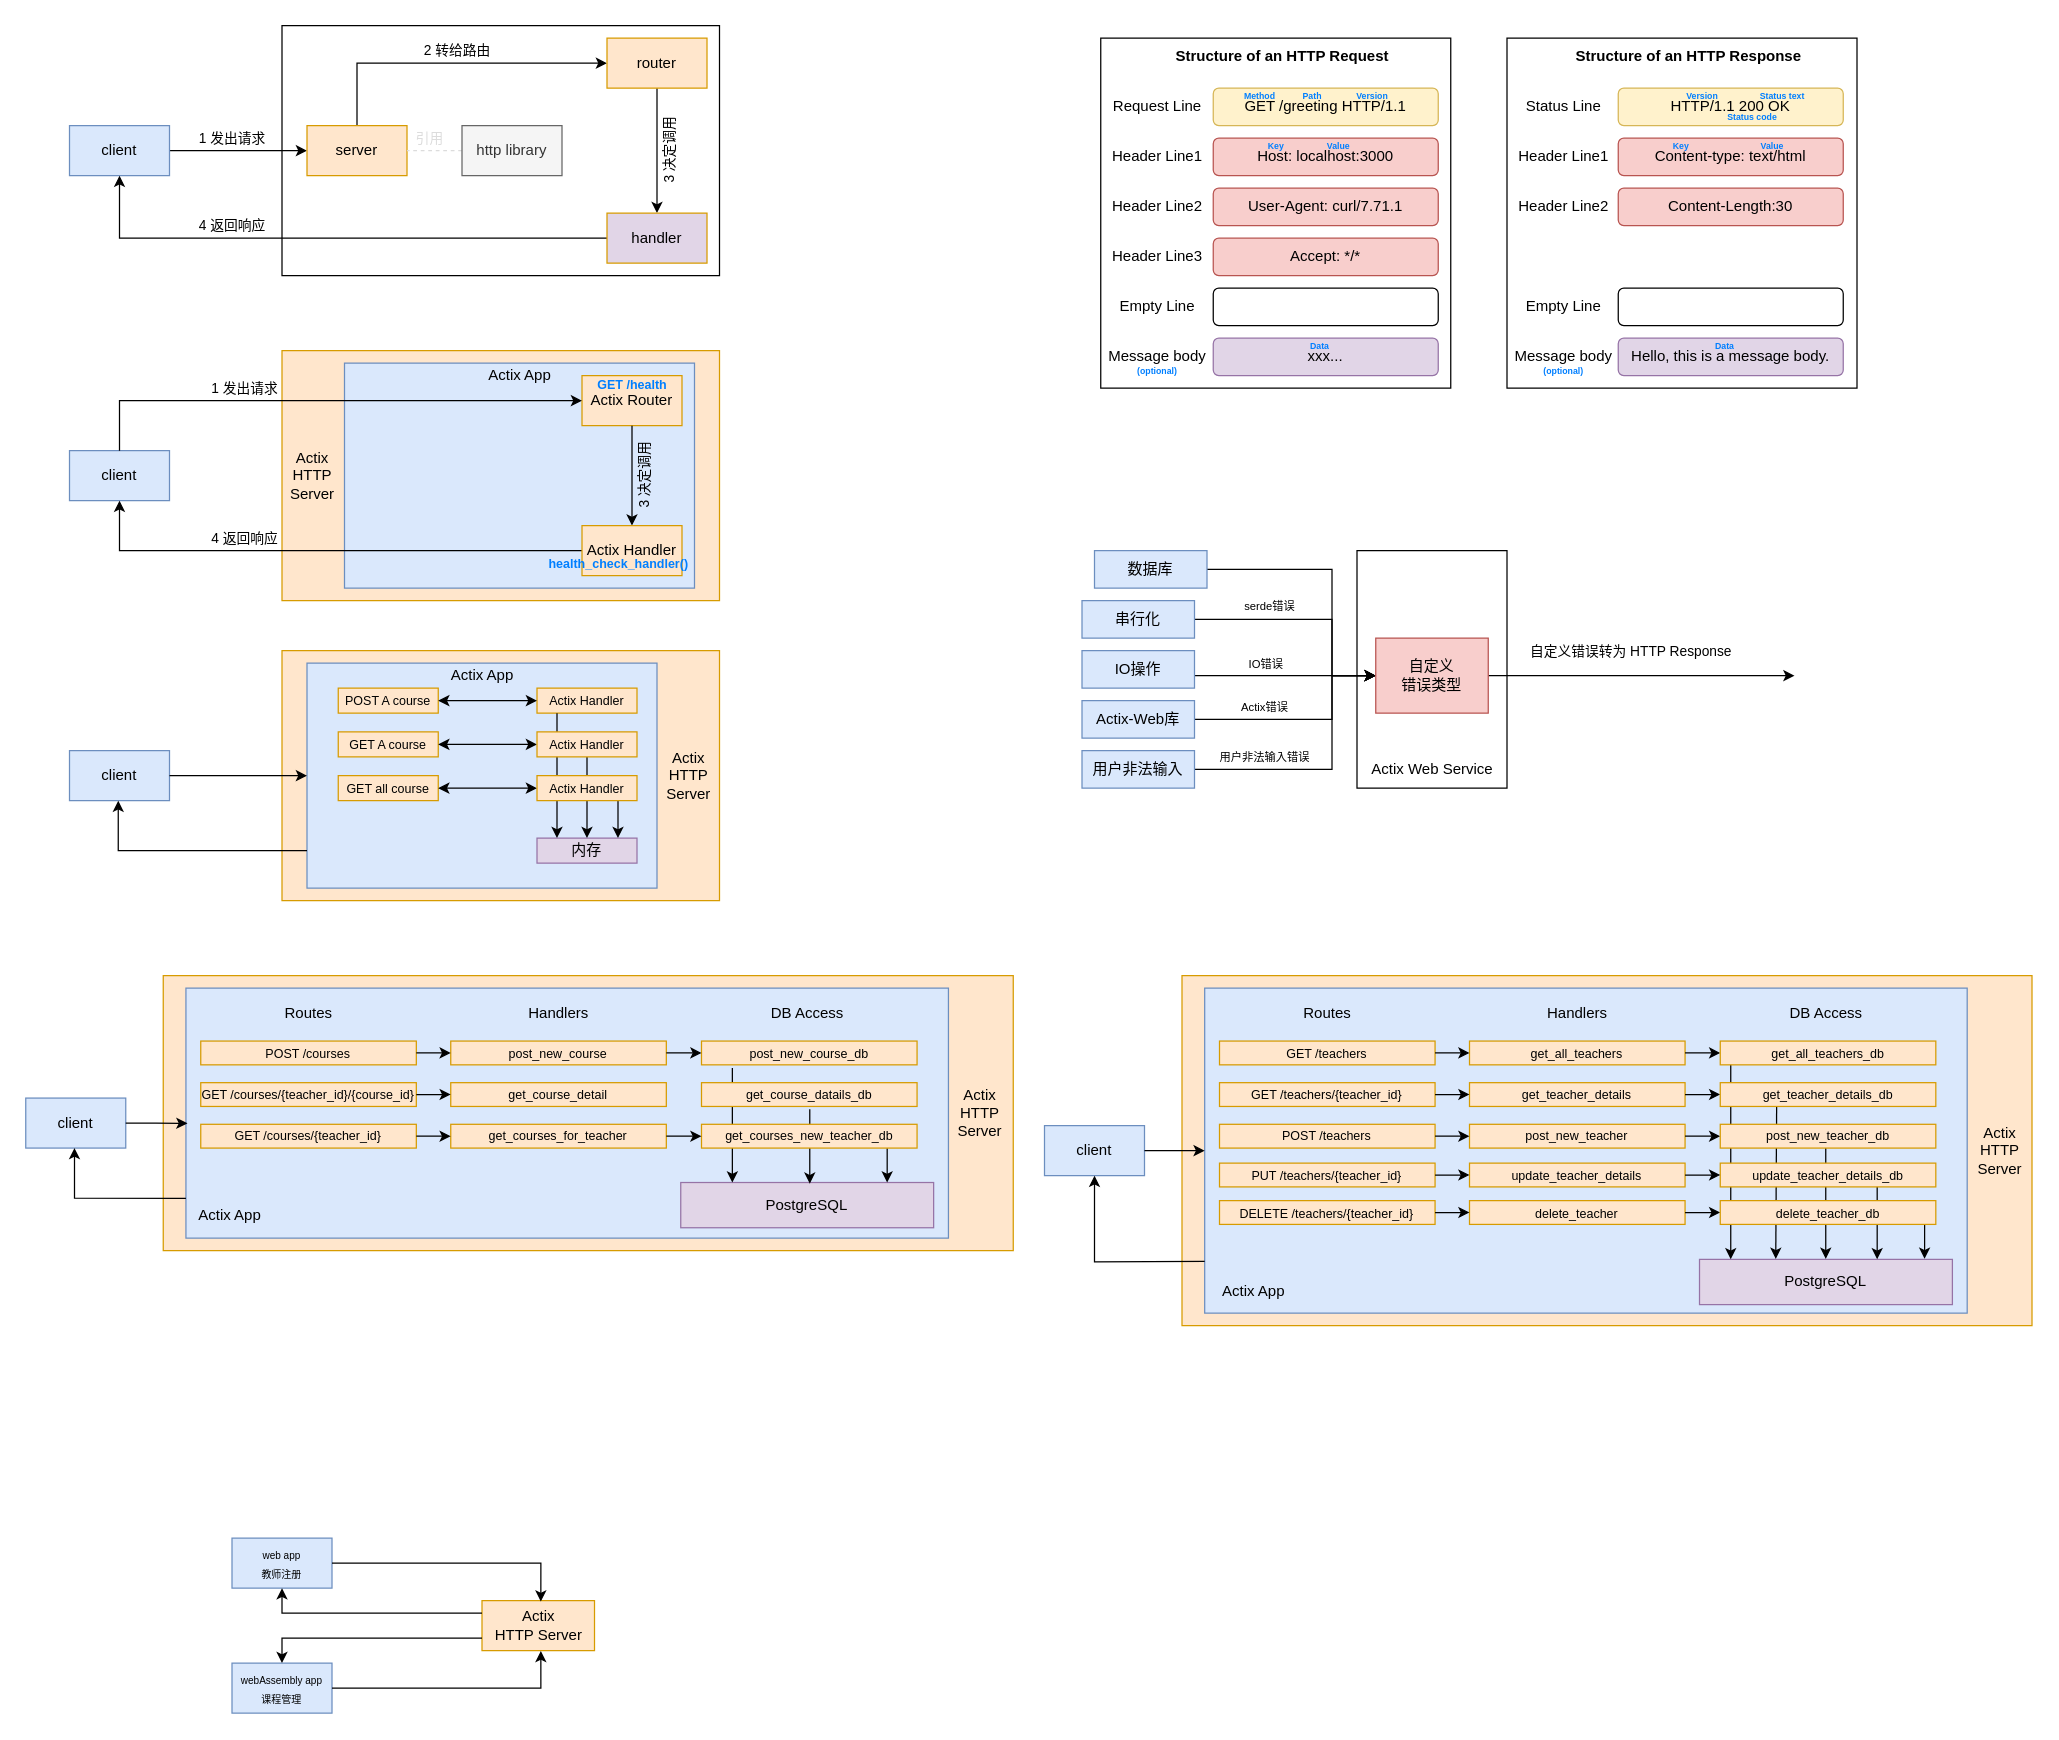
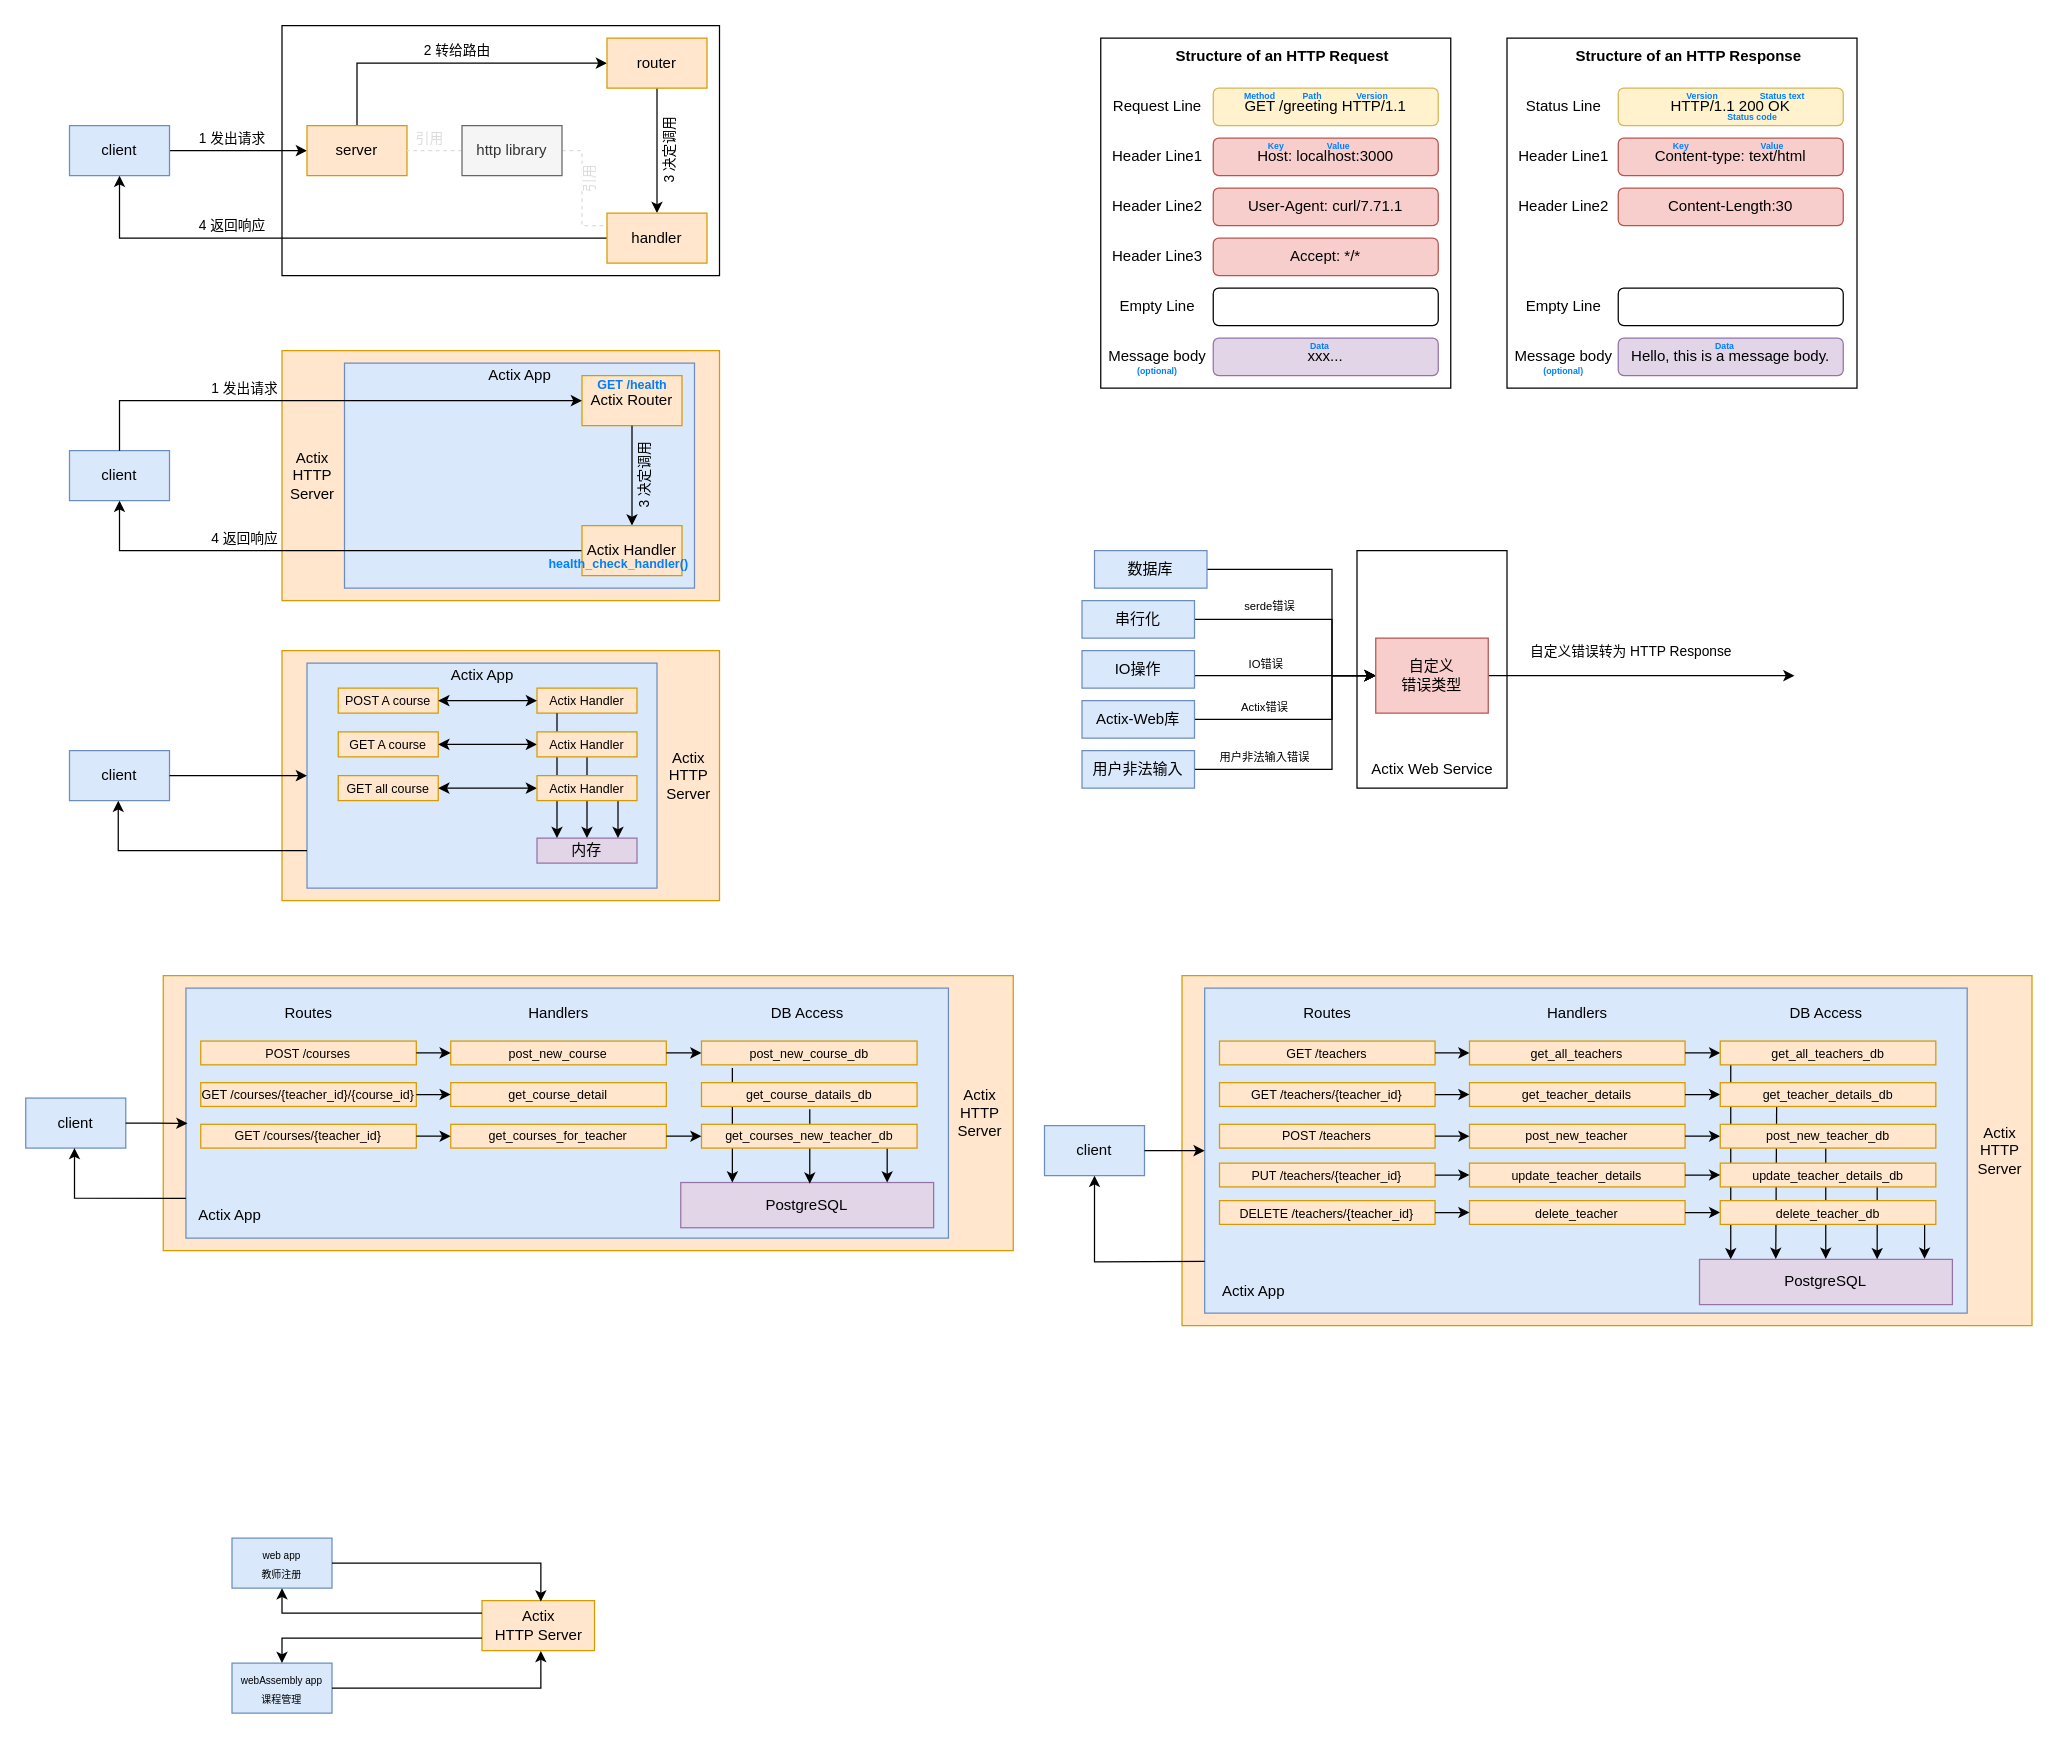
+ <mxCell id="14" value="引用" style="edgeStyle=orthogonalEdgeStyle;rounded=0;orthogonalLoop=1;jettySize=auto;html=1;entryX=0;entryY=0.25;entryDx=0;entryDy=0;dashed=1;endArrow=none;endFill=0;verticalAlign=top;horizontal=0;fontColor=#dcdcdc;strokeColor=#dcdcdc;" parent="1" source="15" target="12" edge="1"><mxGeometry x="-0.334" relative="1" as="geometry"><Array as="points"><mxPoint x="465" y="120" /><mxPoint x="465" y="180" /></Array><mxPoint as="offset" /></mxGeometry></mxCell>
- <mxCell id="12" value="handler" style="rounded=0;whiteSpace=wrap;html=1;fillColor=#e1d5e7;strokeColor=#d79b00;" parent="1" vertex="1"><mxGeometry x="485" y="170" width="80" height="40" as="geometry" /></mxCell>
+ <mxCell id="12" value="handler" style="rounded=0;whiteSpace=wrap;html=1;fillColor=#ffe6cc;strokeColor=#d79b00;" parent="1" vertex="1"><mxGeometry x="485" y="170" width="80" height="40" as="geometry" /></mxCell>
